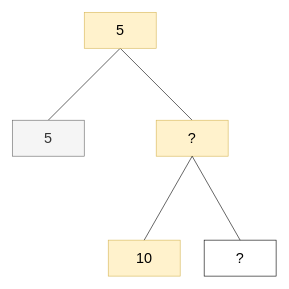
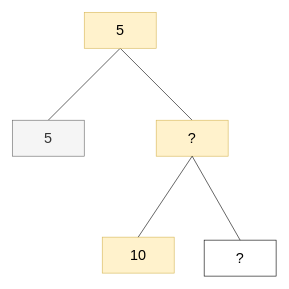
- <mxCell id="7" value="&lt;font style=&quot;font-size: 24px&quot;&gt;10&lt;/font&gt;" style="rounded=0;whiteSpace=wrap;html=1;fillColor=#fff2cc;strokeColor=#d6b656;" vertex="1" parent="1"><mxGeometry x="180" y="400" width="120" height="60" as="geometry" /></mxCell>
+ <mxCell id="7" value="&lt;font style=&quot;font-size: 24px&quot;&gt;10&lt;/font&gt;" style="rounded=0;whiteSpace=wrap;html=1;fillColor=#fff2cc;strokeColor=#d6b656;" vertex="1" parent="1"><mxGeometry x="170" y="395" width="120" height="60" as="geometry" /></mxCell>
